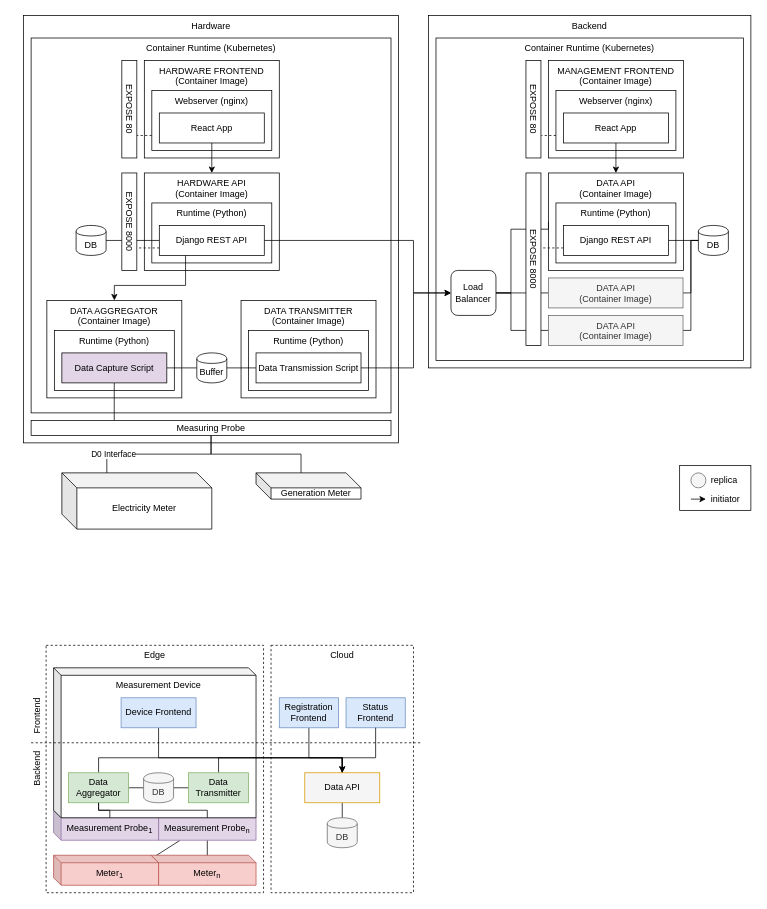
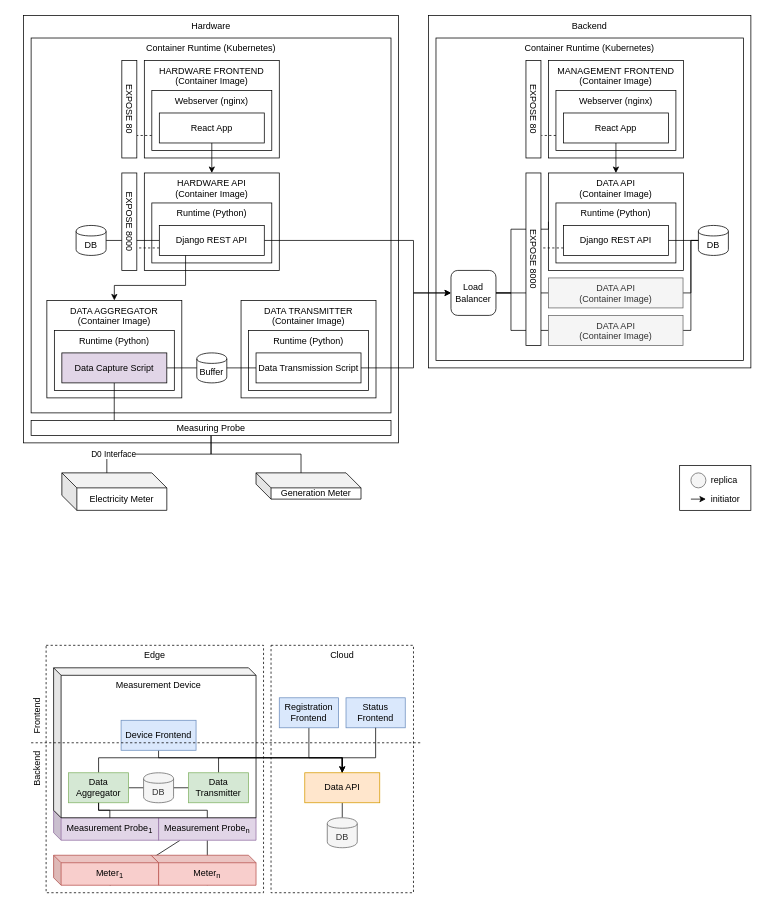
- <mxCell id="18" value="Electricity Meter" style="shape=cube;whiteSpace=wrap;html=1;boundedLbl=1;backgroundOutline=1;darkOpacity=0.05;darkOpacity2=0.1;" parent="1" vertex="1"><mxGeometry x="82" y="630" width="200" height="75" as="geometry" /></mxCell>
+ <mxCell id="18" value="Electricity Meter" style="shape=cube;whiteSpace=wrap;html=1;boundedLbl=1;backgroundOutline=1;darkOpacity=0.05;darkOpacity2=0.1;" parent="1" vertex="1"><mxGeometry x="82" y="630" width="140" height="50" as="geometry" /></mxCell>
- <mxCell id="83" value="Device Frontend" style="rounded=0;whiteSpace=wrap;html=1;fillColor=#dae8fc;strokeColor=#6c8ebf;" parent="1" vertex="1"><mxGeometry x="161" y="930" width="100" height="40" as="geometry" /></mxCell>
+ <mxCell id="83" value="Device Frontend" style="rounded=0;whiteSpace=wrap;html=1;fillColor=#dae8fc;strokeColor=#6c8ebf;" parent="1" vertex="1"><mxGeometry x="161" y="960" width="100" height="40" as="geometry" /></mxCell>
- <mxCell id="85" value="Data API" style="rounded=0;whiteSpace=wrap;html=1;fillColor=#f5f5f5;strokeColor=#d79b00;" parent="1" vertex="1"><mxGeometry x="406" y="1030" width="100" height="40" as="geometry" /></mxCell>
+ <mxCell id="85" value="Data API" style="rounded=0;whiteSpace=wrap;html=1;fillColor=#ffe6cc;strokeColor=#d79b00;" parent="1" vertex="1"><mxGeometry x="406" y="1030" width="100" height="40" as="geometry" /></mxCell>
